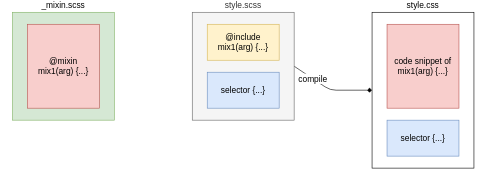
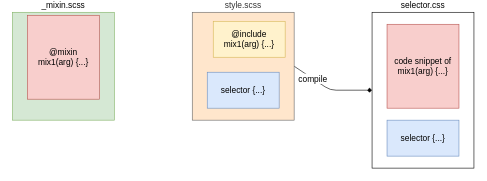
- <mxCell id="9" value="style.css" style="whiteSpace=wrap;html=1;labelPosition=center;verticalLabelPosition=top;align=center;verticalAlign=bottom;fontSize=14;" parent="1" vertex="1"><mxGeometry x="620" y="20" width="170" height="260" as="geometry" /></mxCell>
+ <mxCell id="9" value="selector.css" style="whiteSpace=wrap;html=1;labelPosition=center;verticalLabelPosition=top;align=center;verticalAlign=bottom;fontSize=14;" parent="1" vertex="1"><mxGeometry x="620" y="20" width="170" height="260" as="geometry" /></mxCell>
- <mxCell id="5" value="@include mix1(arg) {...}" style="whiteSpace=wrap;html=1;fillColor=#fff2cc;strokeColor=#d6b656;fontSize=14;" parent="1" vertex="1"><mxGeometry x="345" y="40" width="120" height="60" as="geometry" /></mxCell>
+ <mxCell id="5" value="@include mix1(arg) {...}" style="whiteSpace=wrap;html=1;fillColor=#fff2cc;strokeColor=#d6b656;fontSize=14;" parent="1" vertex="1"><mxGeometry x="355" y="35" width="120" height="60" as="geometry" /></mxCell>
- <mxCell id="8" value="@mixin &lt;br&gt;mix1(arg) {...}" style="whiteSpace=wrap;html=1;fillColor=#f8cecc;strokeColor=#b85450;fontSize=14;" parent="1" vertex="1"><mxGeometry x="45" y="40" width="120" height="140" as="geometry" /></mxCell>
+ <mxCell id="8" value="@mixin &lt;br&gt;mix1(arg) {...}" style="whiteSpace=wrap;html=1;fillColor=#f8cecc;strokeColor=#b85450;fontSize=14;" parent="1" vertex="1"><mxGeometry x="45" y="25" width="120" height="140" as="geometry" /></mxCell>
- <mxCell id="4" value="style.scss" style="whiteSpace=wrap;html=1;fillColor=#f5f5f5;strokeColor=#666666;labelPosition=center;verticalLabelPosition=top;align=center;verticalAlign=bottom;fontColor=#333333;fontSize=14;" parent="1" vertex="1"><mxGeometry x="320" y="20" width="170" height="180" as="geometry" /></mxCell>
+ <mxCell id="4" value="style.scss" style="whiteSpace=wrap;html=1;fillColor=#ffe6cc;strokeColor=#666666;labelPosition=center;verticalLabelPosition=top;align=center;verticalAlign=bottom;fontColor=#333333;fontSize=14;" parent="1" vertex="1"><mxGeometry x="320" y="20" width="170" height="180" as="geometry" /></mxCell>
